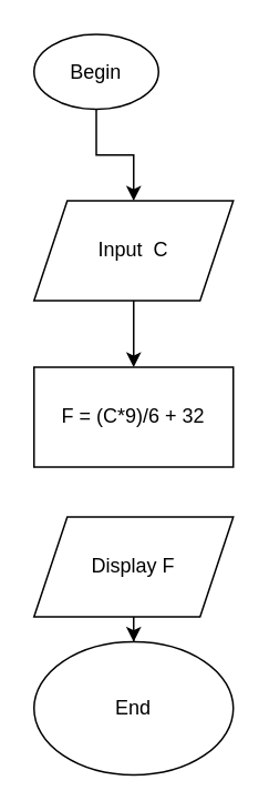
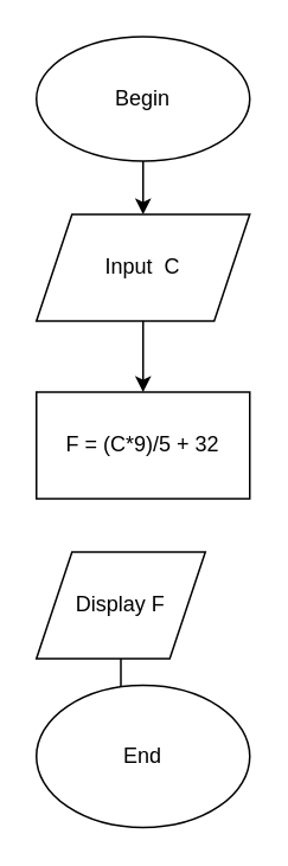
- <mxCell id="3" value="Begin" style="ellipse;whiteSpace=wrap;html=1;" vertex="1" parent="1"><mxGeometry x="20" y="20" width="75" height="45" as="geometry" /></mxCell>
+ <mxCell id="3" value="Begin" style="ellipse;whiteSpace=wrap;html=1;" vertex="1" parent="1"><mxGeometry x="20" y="20" width="120" height="70" as="geometry" /></mxCell>
- <mxCell id="6" value="F = (C*9)/6 + 32" style="rounded=0;whiteSpace=wrap;html=1;" vertex="1" parent="1"><mxGeometry x="20" y="220" width="120" height="60" as="geometry" /></mxCell>
+ <mxCell id="6" value="F = (C*9)/5 + 32" style="rounded=0;whiteSpace=wrap;html=1;" vertex="1" parent="1"><mxGeometry x="20" y="220" width="120" height="60" as="geometry" /></mxCell>
- <mxCell id="8" value="Display F" style="shape=parallelogram;perimeter=parallelogramPerimeter;whiteSpace=wrap;html=1;fixedSize=1;" vertex="1" parent="1"><mxGeometry x="20" y="310" width="120" height="60" as="geometry" /></mxCell>
+ <mxCell id="8" value="Display F" style="shape=parallelogram;perimeter=parallelogramPerimeter;whiteSpace=wrap;html=1;fixedSize=1;" vertex="1" parent="1"><mxGeometry x="20" y="310" width="95" height="60" as="geometry" /></mxCell>
